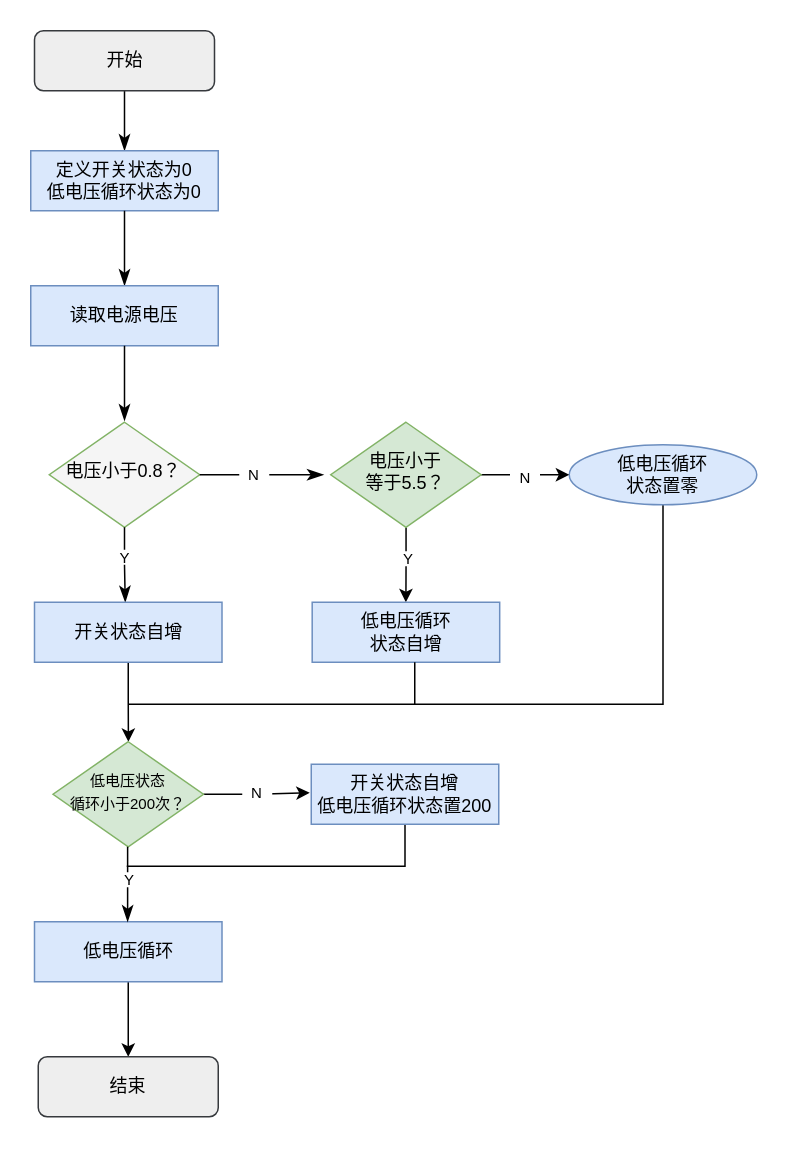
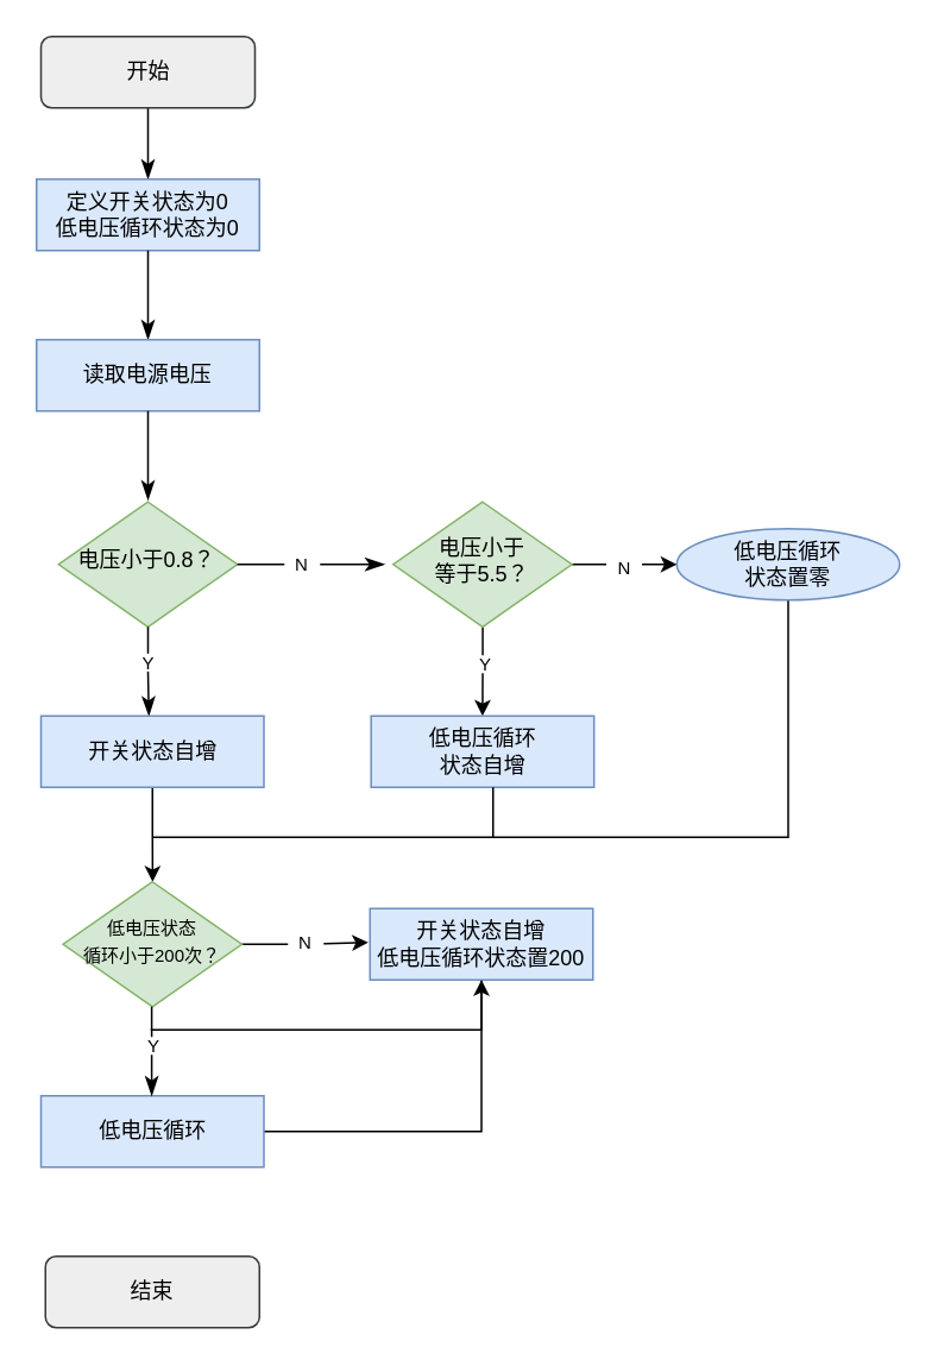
- <mxCell id="10" value="&lt;font style=&quot;font-size: 12px;&quot;&gt;电压小于0.8？&lt;/font&gt;" style="rhombus;whiteSpace=wrap;html=1;shadow=0;fontFamily=Helvetica;fontSize=12;align=center;strokeWidth=1;spacing=6;spacingTop=-4;fillColor=#f5f5f5;strokeColor=#82b366;" parent="1" vertex="1"><mxGeometry x="32.38" y="281" width="100.25" height="70" as="geometry" /></mxCell>
+ <mxCell id="10" value="&lt;font style=&quot;font-size: 12px;&quot;&gt;电压小于0.8？&lt;/font&gt;" style="rhombus;whiteSpace=wrap;html=1;shadow=0;fontFamily=Helvetica;fontSize=12;align=center;strokeWidth=1;spacing=6;spacingTop=-4;fillColor=#d5e8d4;strokeColor=#82b366;" parent="1" vertex="1"><mxGeometry x="32.38" y="281" width="100.25" height="70" as="geometry" /></mxCell>
- <mxCell id="18" value="" style="edgeStyle=orthogonalEdgeStyle;rounded=0;orthogonalLoop=1;jettySize=auto;html=1;" parent="1" source="19" target="21" edge="1"><mxGeometry relative="1" as="geometry" /></mxCell>
+ <mxCell id="18" value="" style="edgeStyle=orthogonalEdgeStyle;rounded=0;orthogonalLoop=1;jettySize=auto;html=1;" parent="1" source="19" target="9" edge="1"><mxGeometry relative="1" as="geometry" /></mxCell>
